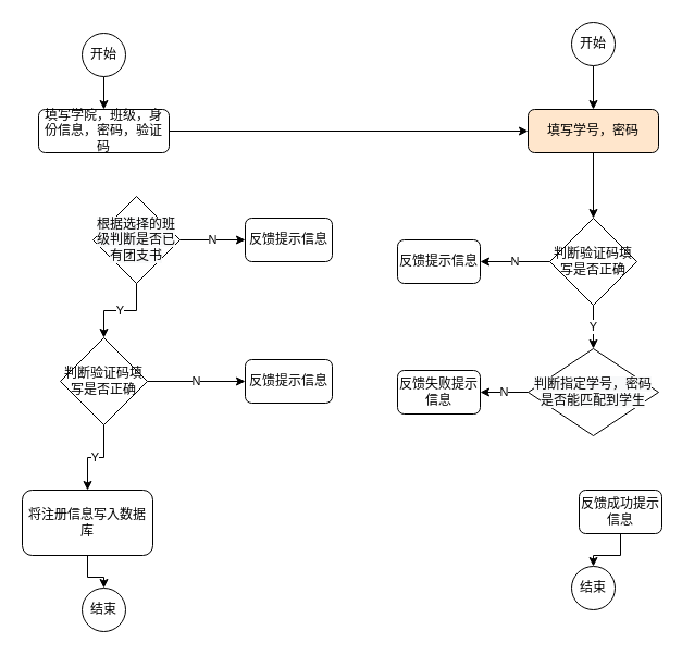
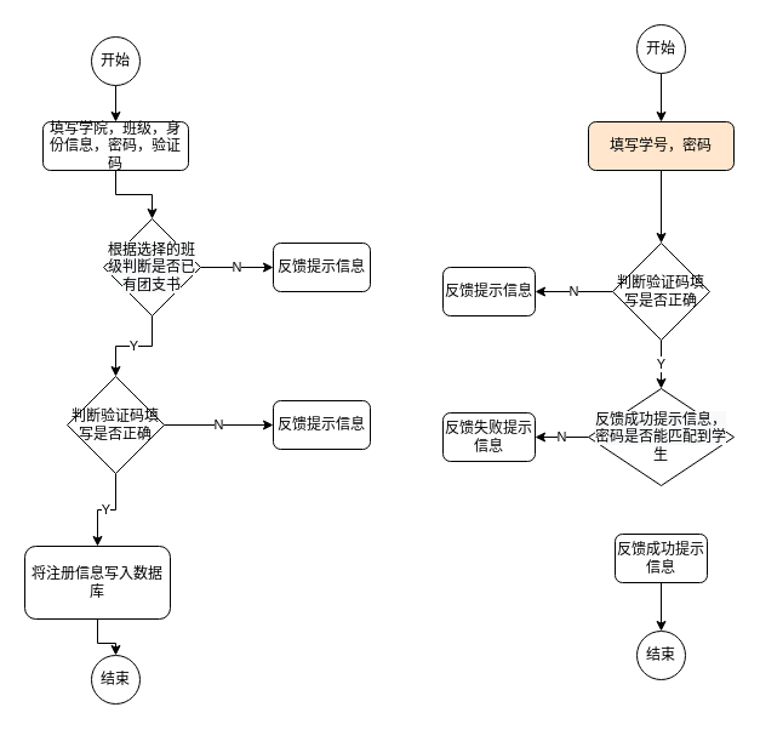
- <mxCell id="2" style="edgeStyle=orthogonalEdgeStyle;rounded=0;orthogonalLoop=1;jettySize=auto;html=1;" parent="1" source="3" target="5" edge="1"><mxGeometry relative="1" as="geometry" /></mxCell>
+ <mxCell id="2" style="edgeStyle=orthogonalEdgeStyle;rounded=0;orthogonalLoop=1;jettySize=auto;html=1;entryX=0.5;entryY=0;entryDx=0;entryDy=0;" parent="1" source="3" target="8" edge="1"><mxGeometry relative="1" as="geometry" /></mxCell>
- <mxCell id="21" value="&#10;&#10;&lt;span style=&quot;color: rgb(0, 0, 0); font-family: helvetica; font-size: 12px; font-style: normal; font-weight: 400; letter-spacing: normal; text-align: center; text-indent: 0px; text-transform: none; word-spacing: 0px; background-color: rgb(248, 249, 250); display: inline; float: none;&quot;&gt;判断指定学号，密码是否能匹配到学生&lt;/span&gt;&#10;&#10;" style="rhombus;whiteSpace=wrap;html=1;" parent="1" vertex="1"><mxGeometry x="485" y="320" width="120" height="80" as="geometry" /></mxCell>
+ <mxCell id="21" value="&#10;&#10;&lt;span style=&quot;color: rgb(0, 0, 0); font-family: helvetica; font-size: 12px; font-style: normal; font-weight: 400; letter-spacing: normal; text-align: center; text-indent: 0px; text-transform: none; word-spacing: 0px; background-color: rgb(248, 249, 250); display: inline; float: none;&quot;&gt;反馈成功提示信息，密码是否能匹配到学生&lt;/span&gt;&#10;&#10;" style="rhombus;whiteSpace=wrap;html=1;" parent="1" vertex="1"><mxGeometry x="485" y="320" width="120" height="80" as="geometry" /></mxCell>
- <mxCell id="24" value="反馈成功提示信息" style="rounded=1;whiteSpace=wrap;html=1;fontSize=12;glass=0;strokeWidth=1;shadow=0;" parent="1" vertex="1"><mxGeometry x="532" y="450" width="76" height="40" as="geometry" /></mxCell>
+ <mxCell id="24" value="反馈成功提示信息" style="rounded=1;whiteSpace=wrap;html=1;fontSize=12;glass=0;strokeWidth=1;shadow=0;" parent="1" vertex="1"><mxGeometry x="507" y="440" width="76" height="40" as="geometry" /></mxCell>
